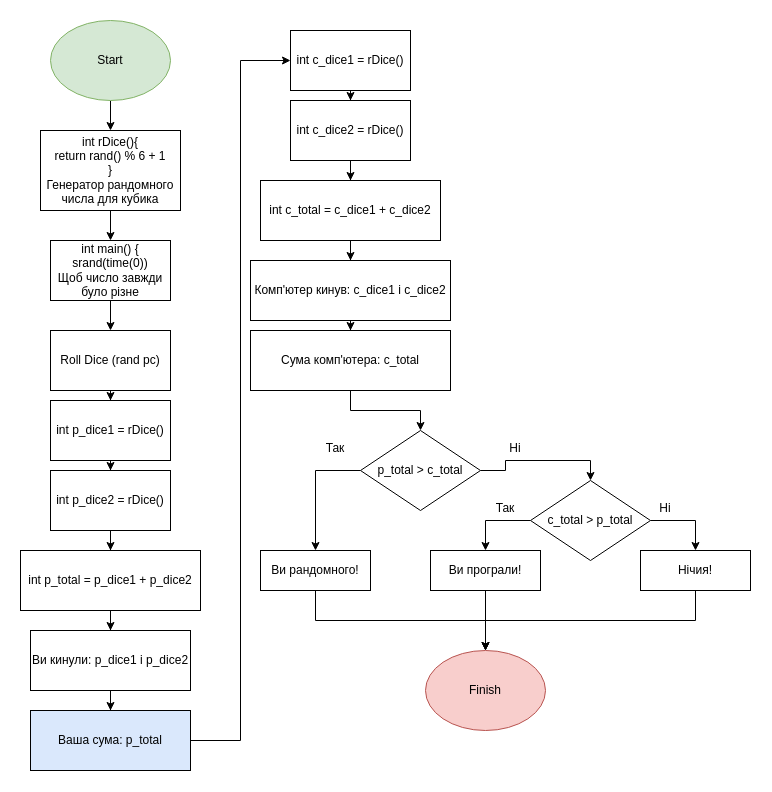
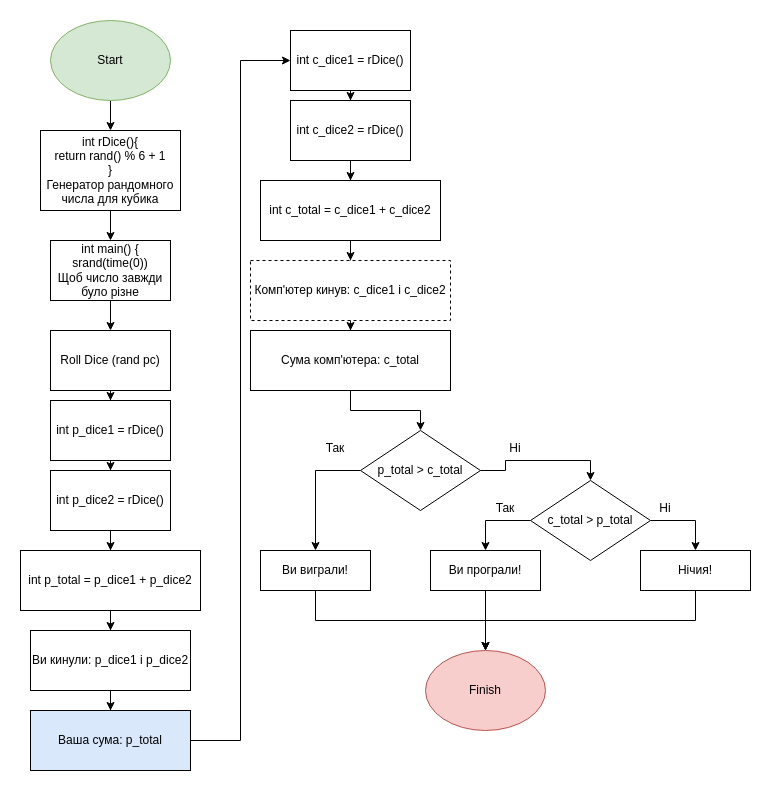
- <mxCell id="27" value="Комп'ютер кинув: c_dice1 і c_dice2" style="whiteSpace=wrap;html=1;rounded=0;" parent="1" vertex="1"><mxGeometry x="250" y="260" width="200" height="60" as="geometry" /></mxCell>
+ <mxCell id="27" value="Комп'ютер кинув: c_dice1 і c_dice2" style="whiteSpace=wrap;html=1;rounded=0;dashed=1;" parent="1" vertex="1"><mxGeometry x="250" y="260" width="200" height="60" as="geometry" /></mxCell>
- <mxCell id="34" value="Ви рандомного!" style="rounded=0;whiteSpace=wrap;html=1;" parent="1" vertex="1"><mxGeometry x="260" y="550" width="110" height="40" as="geometry" /></mxCell>
+ <mxCell id="34" value="Ви виграли!" style="rounded=0;whiteSpace=wrap;html=1;" parent="1" vertex="1"><mxGeometry x="260" y="550" width="110" height="40" as="geometry" /></mxCell>
